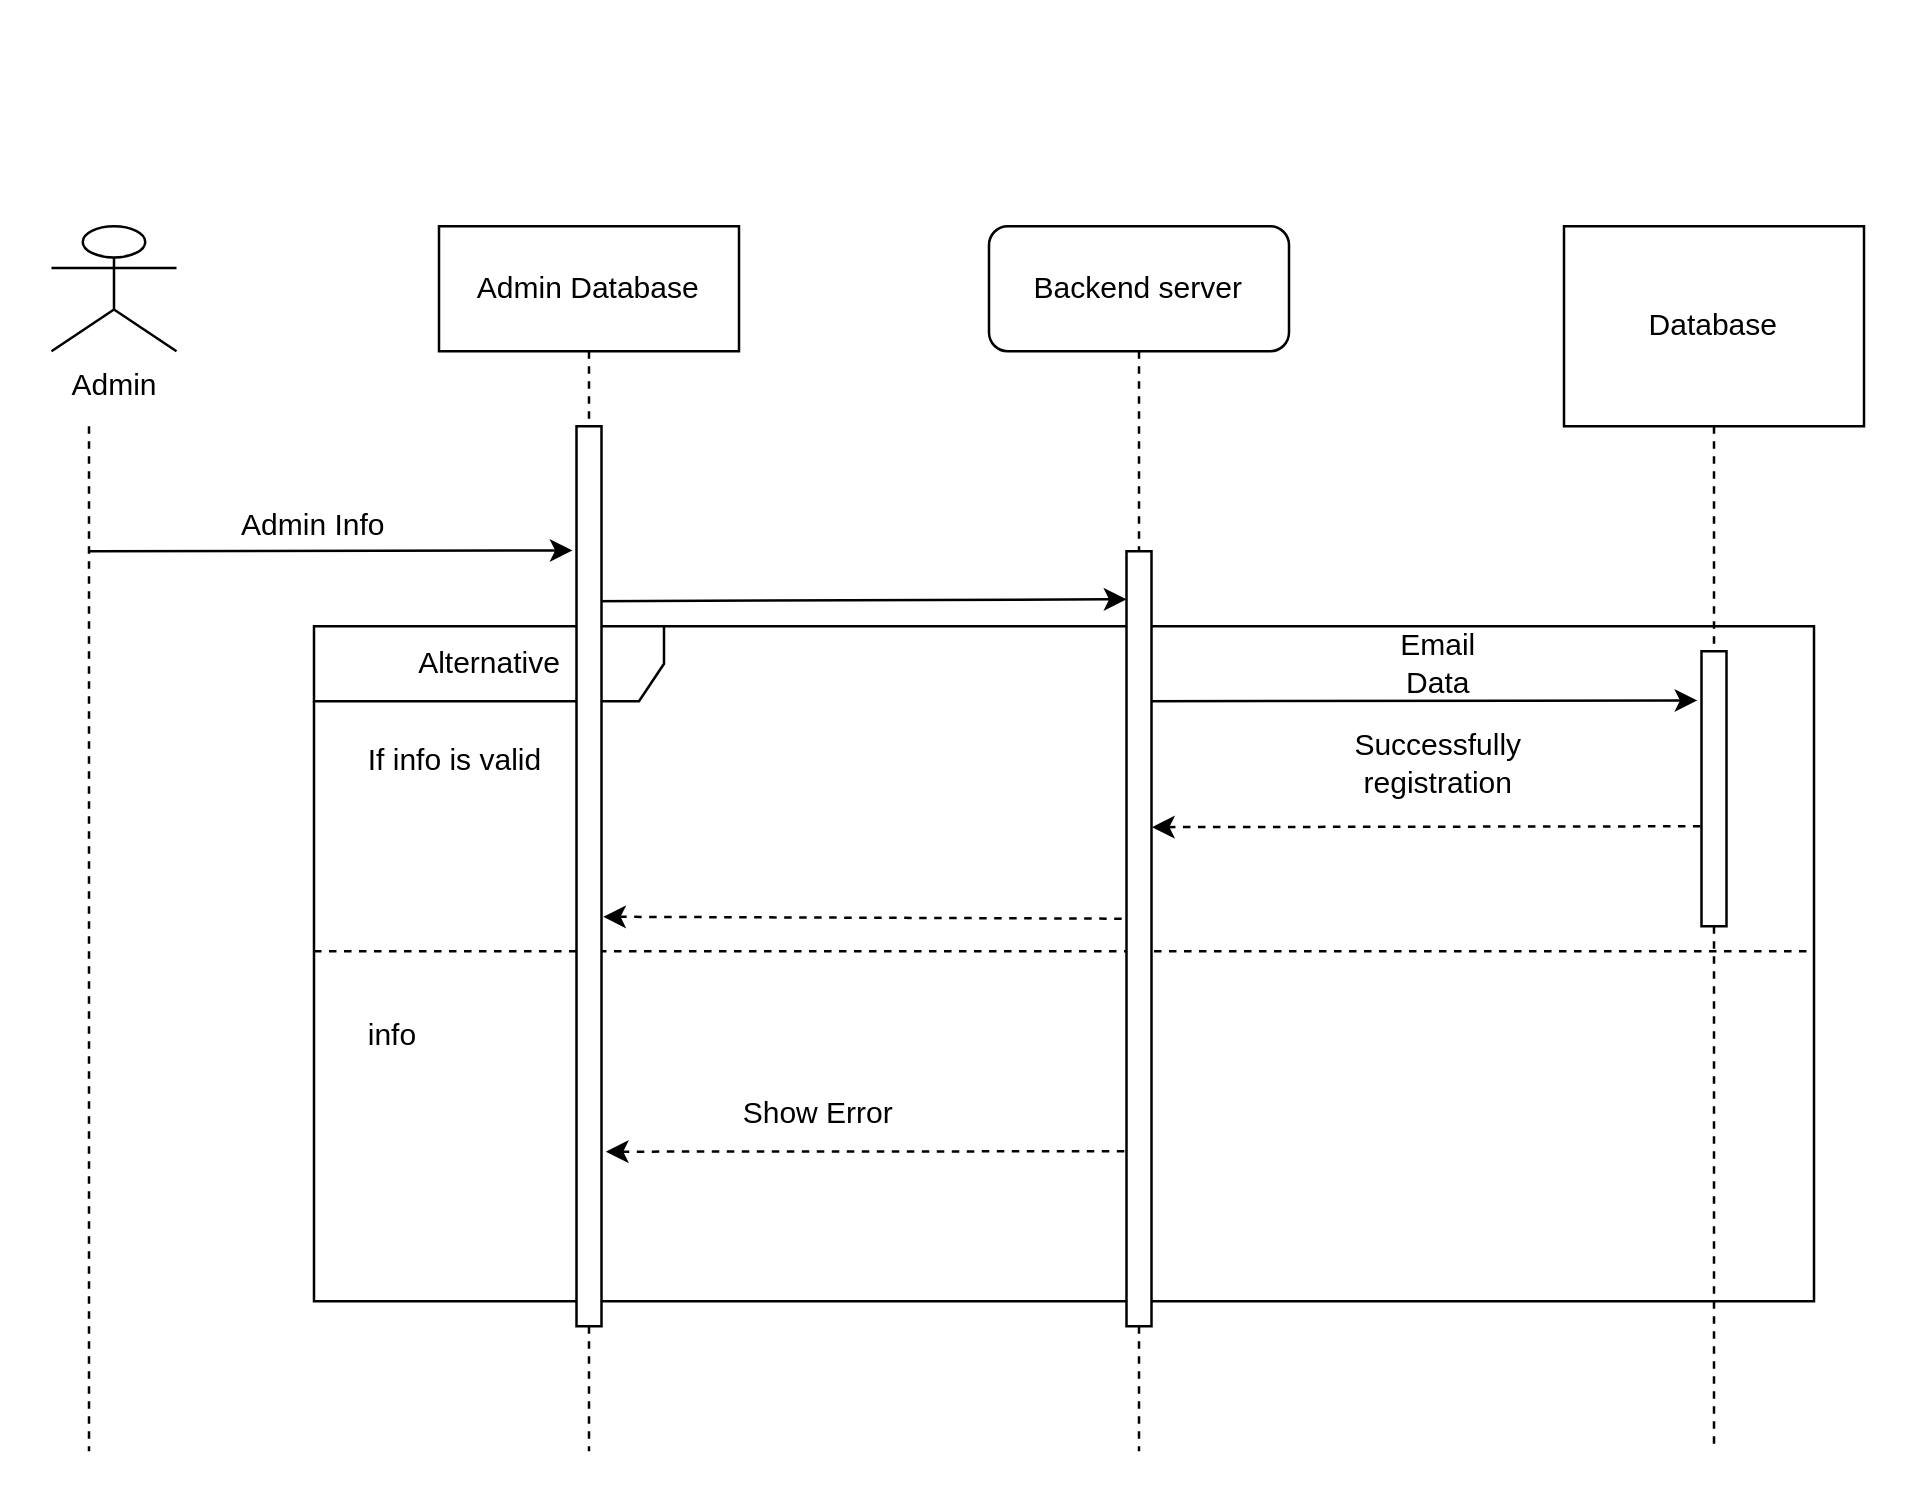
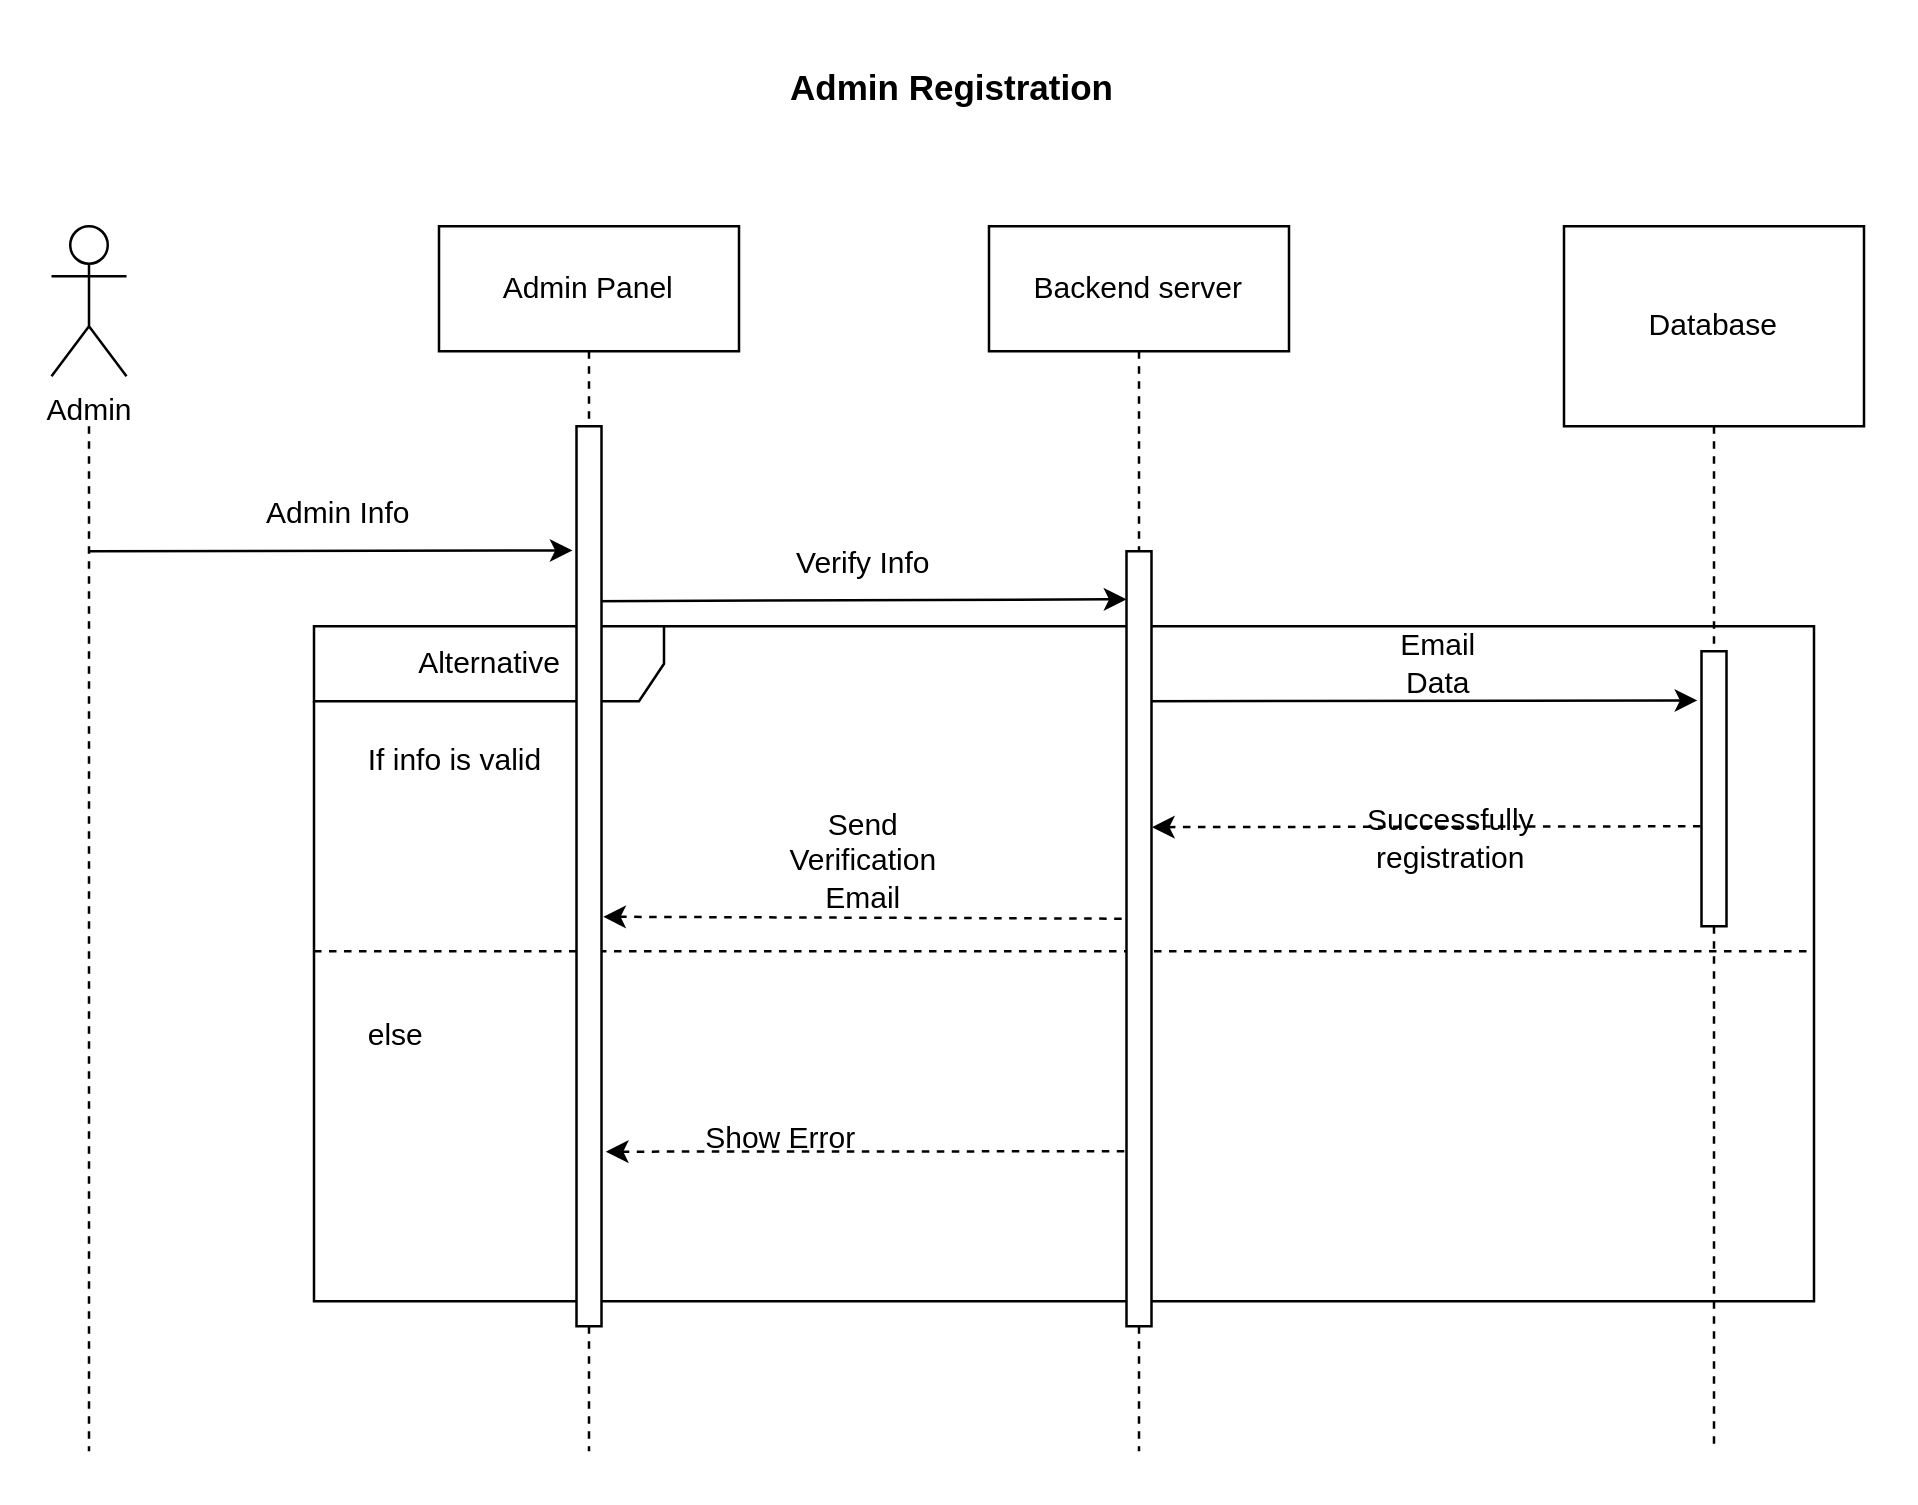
+ <mxCell id="30" value="&lt;b&gt;&lt;font style=&quot;font-size: 14px;&quot;&gt;Admin Registration&lt;/font&gt;&lt;/b&gt;" style="text;html=1;strokeColor=none;fillColor=none;align=center;verticalAlign=middle;whiteSpace=wrap;rounded=0;" vertex="1" parent="1"><mxGeometry x="303" y="20" width="155" height="30" as="geometry" /></mxCell>
- <mxCell id="8" value="Admin" style="shape=umlActor;verticalLabelPosition=bottom;verticalAlign=top;html=1;outlineConnect=0;" vertex="1" parent="1"><mxGeometry x="20" y="90" width="50" height="50" as="geometry" /></mxCell>
+ <mxCell id="8" value="Admin" style="shape=umlActor;verticalLabelPosition=bottom;verticalAlign=top;html=1;outlineConnect=0;" vertex="1" parent="1"><mxGeometry x="20" y="90" width="30" height="60" as="geometry" /></mxCell>
- <mxCell id="10" value="Admin Database" style="rounded=0;whiteSpace=wrap;html=1;" vertex="1" parent="1"><mxGeometry x="175" y="90" width="120" height="50" as="geometry" /></mxCell>
+ <mxCell id="10" value="Admin Panel" style="rounded=0;whiteSpace=wrap;html=1;" vertex="1" parent="1"><mxGeometry x="175" y="90" width="120" height="50" as="geometry" /></mxCell>
- <mxCell id="16" value="Backend server" style="whiteSpace=wrap;html=1;rounded=1;" vertex="1" parent="1"><mxGeometry x="395" y="90" width="120" height="50" as="geometry" /></mxCell>
+ <mxCell id="16" value="Backend server" style="rounded=0;whiteSpace=wrap;html=1;" vertex="1" parent="1"><mxGeometry x="395" y="90" width="120" height="50" as="geometry" /></mxCell>
- <mxCell id="14" value="Admin Info" style="text;html=1;strokeColor=none;fillColor=none;align=center;verticalAlign=middle;whiteSpace=wrap;rounded=0;" vertex="1" parent="1"><mxGeometry x="95" y="195" width="60" height="30" as="geometry" /></mxCell>
+ <mxCell id="14" value="Admin Info" style="text;html=1;strokeColor=none;fillColor=none;align=center;verticalAlign=middle;whiteSpace=wrap;rounded=0;" vertex="1" parent="1"><mxGeometry x="105" y="190" width="60" height="30" as="geometry" /></mxCell>
+ <mxCell id="18" value="Verify Info" style="text;html=1;strokeColor=none;fillColor=none;align=center;verticalAlign=middle;whiteSpace=wrap;rounded=0;" vertex="1" parent="1"><mxGeometry x="315" y="210" width="60" height="30" as="geometry" /></mxCell>
- <mxCell id="22" value="Successfully registration" style="text;html=1;strokeColor=none;fillColor=none;align=center;verticalAlign=middle;whiteSpace=wrap;rounded=0;" vertex="1" parent="1"><mxGeometry x="545" y="290" width="60" height="30" as="geometry" /></mxCell>
+ <mxCell id="22" value="Successfully registration" style="text;html=1;strokeColor=none;fillColor=none;align=center;verticalAlign=middle;whiteSpace=wrap;rounded=0;" vertex="1" parent="1"><mxGeometry x="550" y="320" width="60" height="30" as="geometry" /></mxCell>
+ <mxCell id="24" value="Send Verification Email" style="text;html=1;strokeColor=none;fillColor=none;align=center;verticalAlign=middle;whiteSpace=wrap;rounded=0;" vertex="1" parent="1"><mxGeometry x="315" y="329" width="60" height="30" as="geometry" /></mxCell>
- <mxCell id="4" value="info" style="line;strokeWidth=1;dashed=1;labelPosition=center;verticalLabelPosition=bottom;align=left;verticalAlign=top;spacingLeft=20;spacingTop=15;" vertex="1" parent="2"><mxGeometry y="125" width="600" height="10" as="geometry" /></mxCell>
+ <mxCell id="4" value="else" style="line;strokeWidth=1;dashed=1;labelPosition=center;verticalLabelPosition=bottom;align=left;verticalAlign=top;spacingLeft=20;spacingTop=15;" vertex="1" parent="2"><mxGeometry y="125" width="600" height="10" as="geometry" /></mxCell>
- <mxCell id="6" value="Show Error" style="text;html=1;strokeColor=none;fillColor=none;align=center;verticalAlign=middle;whiteSpace=wrap;rounded=0;" vertex="1" parent="2"><mxGeometry x="168.423" y="180" width="67.925" height="30" as="geometry" /></mxCell>
+ <mxCell id="6" value="Show Error" style="text;html=1;strokeColor=none;fillColor=none;align=center;verticalAlign=middle;whiteSpace=wrap;rounded=0;" vertex="1" parent="2"><mxGeometry x="153.423" y="190" width="67.925" height="30" as="geometry" /></mxCell>
